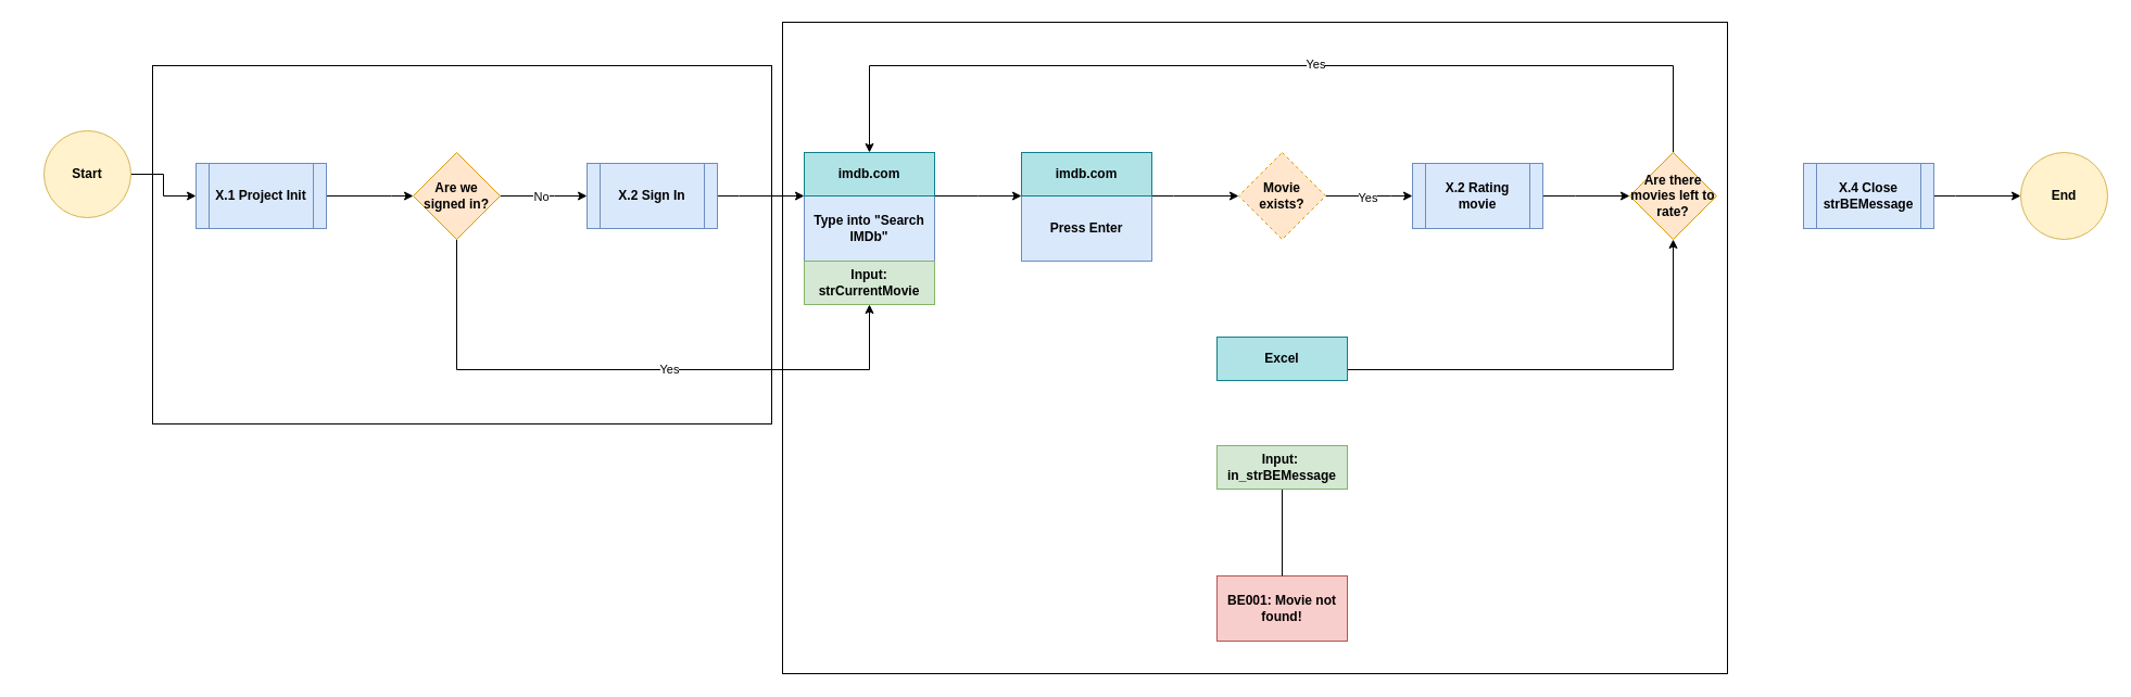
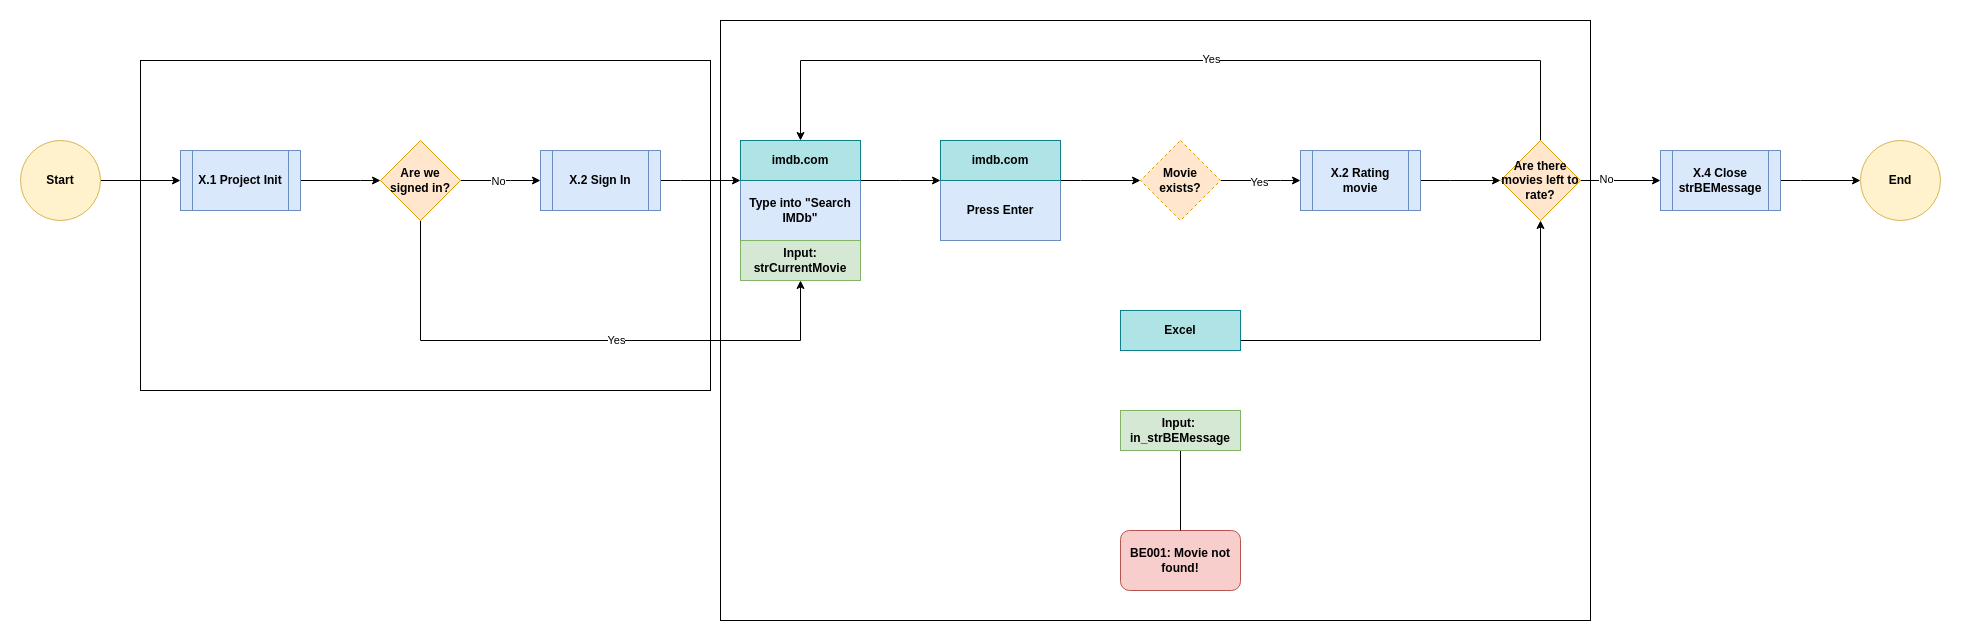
- <mxCell id="37" value="Start" style="ellipse;whiteSpace=wrap;html=1;aspect=fixed;fontStyle=1;fillColor=#fff2cc;strokeColor=#d6b656;" parent="1" vertex="1"><mxGeometry x="40" y="120" width="80" height="80" as="geometry" /></mxCell>
+ <mxCell id="37" value="Start" style="ellipse;whiteSpace=wrap;html=1;aspect=fixed;fontStyle=1;fillColor=#fff2cc;strokeColor=#d6b656;" parent="1" vertex="1"><mxGeometry x="20" y="140" width="80" height="80" as="geometry" /></mxCell>
+ <mxCell id="21" style="edgeStyle=orthogonalEdgeStyle;rounded=0;orthogonalLoop=1;jettySize=auto;html=1;exitX=1;exitY=0.5;exitDx=0;exitDy=0;entryX=0;entryY=0.5;entryDx=0;entryDy=0;" parent="1" source="25" target="39" edge="1"><mxGeometry relative="1" as="geometry"><Array as="points" /><mxPoint x="1650" y="180" as="targetPoint" /></mxGeometry></mxCell>
+ <mxCell id="22" value="No" style="edgeLabel;html=1;align=center;verticalAlign=middle;resizable=0;points=[];" parent="21" vertex="1" connectable="0"><mxGeometry x="-0.364" y="2" relative="1" as="geometry"><mxPoint as="offset" /></mxGeometry></mxCell>
- <mxCell id="13" value="BE001: Movie not found!" style="rounded=0;whiteSpace=wrap;html=1;fillColor=#f8cecc;strokeColor=#b85450;fontStyle=1" parent="1" vertex="1"><mxGeometry x="1120" y="530" width="120" height="60" as="geometry" /></mxCell>
+ <mxCell id="13" value="BE001: Movie not found!" style="whiteSpace=wrap;html=1;fillColor=#f8cecc;strokeColor=#b85450;fontStyle=1;rounded=1;" parent="1" vertex="1"><mxGeometry x="1120" y="530" width="120" height="60" as="geometry" /></mxCell>
